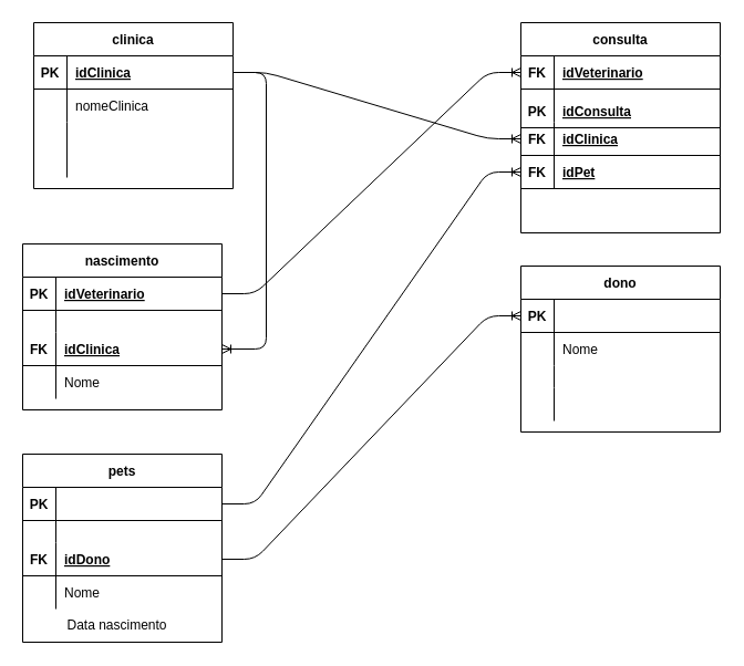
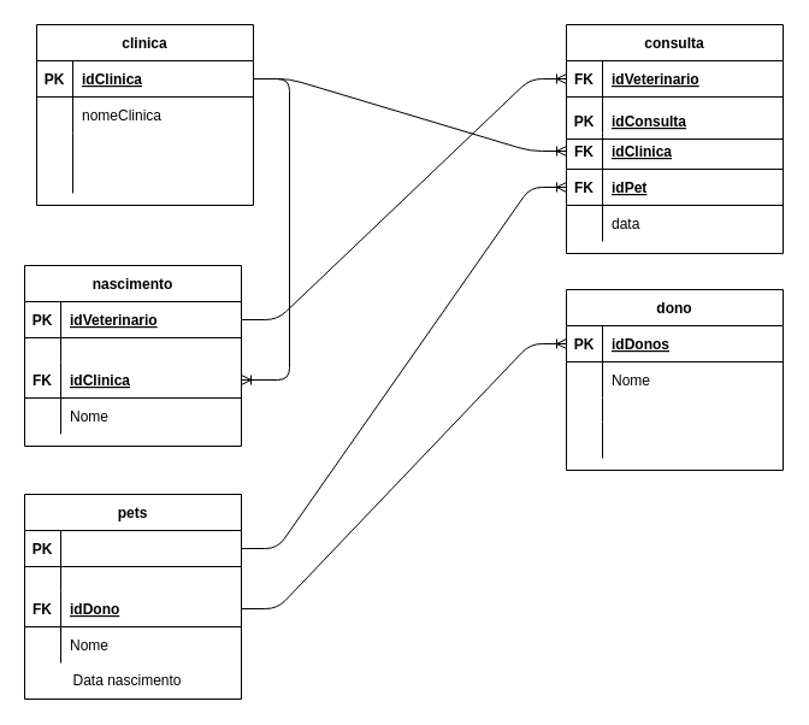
+ <mxCell id="55" value="data" style="shape=partialRectangle;connectable=0;fillColor=none;top=0;left=0;bottom=0;right=0;align=left;spacingLeft=6;overflow=hidden;" vertex="1" parent="53"><mxGeometry x="30" width="150" height="30" as="geometry" /></mxCell>
+ <mxCell id="63" value="idDonos" style="shape=partialRectangle;connectable=0;fillColor=none;top=0;left=0;bottom=0;right=0;align=left;spacingLeft=6;fontStyle=5;overflow=hidden;" vertex="1" parent="61"><mxGeometry x="30" width="150" height="30" as="geometry" /></mxCell>
